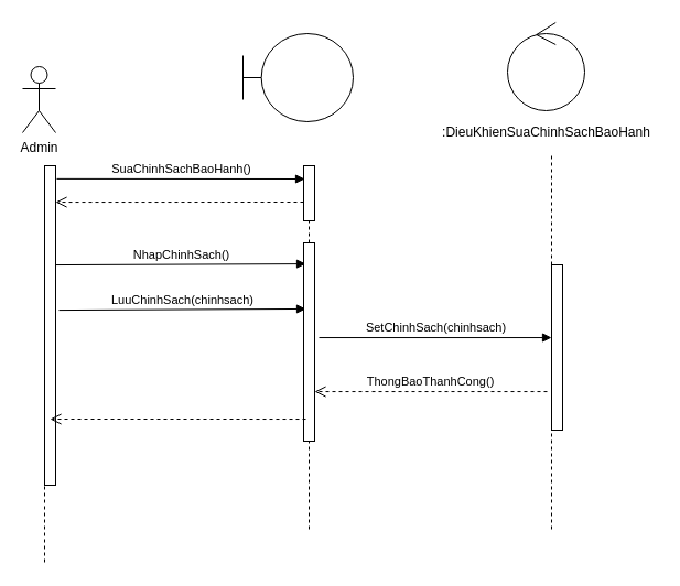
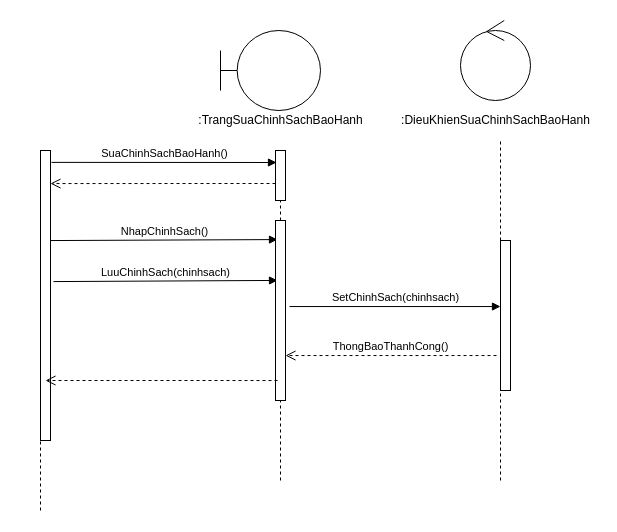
- <mxCell id="10" value="Admin" style="shape=umlActor;verticalLabelPosition=bottom;verticalAlign=top;html=1;outlineConnect=0;" vertex="1" parent="1"><mxGeometry x="20" y="60" width="30" height="60" as="geometry" /></mxCell>
+ <mxCell id="8" value=":TrangSuaChinhSachBaoHanh" style="text;html=1;align=center;verticalAlign=middle;resizable=0;points=[];autosize=1;" vertex="1" parent="1"><mxGeometry x="195" y="110" width="170" height="20" as="geometry" /></mxCell>
